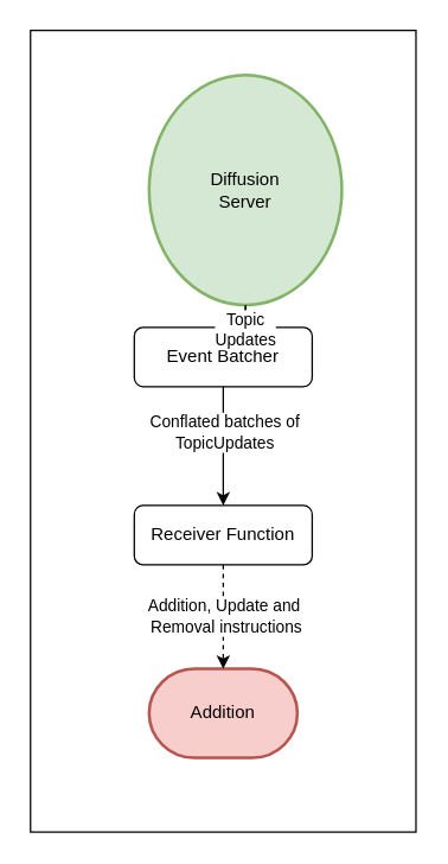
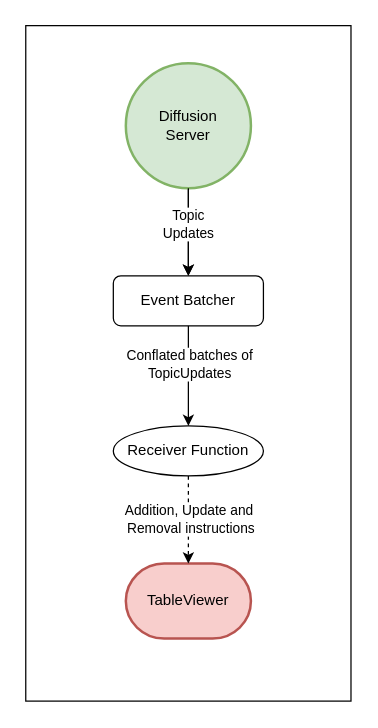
- <mxCell id="9" value="Diffusion&lt;div&gt;Server&lt;/div&gt;" style="strokeWidth=2;html=1;shape=mxgraph.flowchart.start_2;whiteSpace=wrap;fillColor=#d5e8d4;strokeColor=#82b366;" parent="1" vertex="1"><mxGeometry x="100" y="50" width="130" height="155" as="geometry" /></mxCell>
+ <mxCell id="9" value="Diffusion&lt;div&gt;Server&lt;/div&gt;" style="strokeWidth=2;html=1;shape=mxgraph.flowchart.start_2;whiteSpace=wrap;fillColor=#d5e8d4;strokeColor=#82b366;" parent="1" vertex="1"><mxGeometry x="100" y="50" width="100" height="100" as="geometry" /></mxCell>
- <mxCell id="6" value="Receiver Function" style="rounded=1;whiteSpace=wrap;html=1;" parent="1" vertex="1"><mxGeometry x="90" y="340" width="120" height="40" as="geometry" /></mxCell>
+ <mxCell id="6" value="Receiver Function" style="ellipse;whiteSpace=wrap;html=1;" parent="1" vertex="1"><mxGeometry x="90" y="340" width="120" height="40" as="geometry" /></mxCell>
- <mxCell id="7" value="Addition" style="strokeWidth=2;html=1;shape=mxgraph.flowchart.terminator;whiteSpace=wrap;fillColor=#f8cecc;strokeColor=#b85450;" parent="1" vertex="1"><mxGeometry x="100" y="450" width="100" height="60" as="geometry" /></mxCell>
+ <mxCell id="7" value="TableViewer" style="strokeWidth=2;html=1;shape=mxgraph.flowchart.terminator;whiteSpace=wrap;fillColor=#f8cecc;strokeColor=#b85450;" parent="1" vertex="1"><mxGeometry x="100" y="450" width="100" height="60" as="geometry" /></mxCell>
